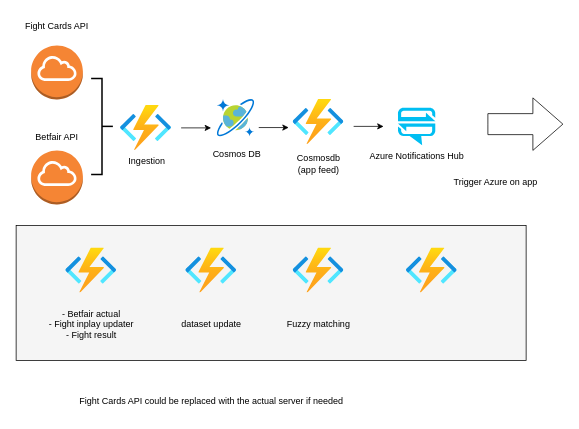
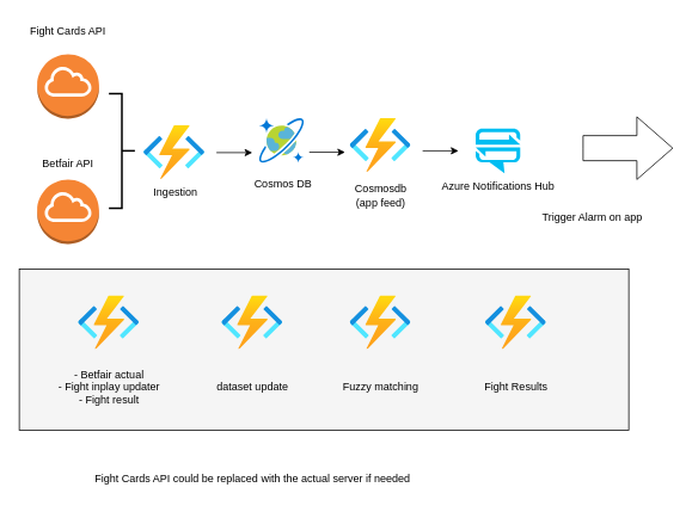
- <mxCell id="20" value="Trigger Azure on app" style="text;html=1;align=center;verticalAlign=middle;resizable=0;points=[];autosize=1;strokeColor=none;fillColor=none;" vertex="1" parent="1"><mxGeometry x="590" y="228" width="140" height="30" as="geometry" /></mxCell>
+ <mxCell id="20" value="Trigger Alarm on app" style="text;html=1;align=center;verticalAlign=middle;resizable=0;points=[];autosize=1;strokeColor=none;fillColor=none;" vertex="1" parent="1"><mxGeometry x="590" y="228" width="140" height="30" as="geometry" /></mxCell>
+ <mxCell id="27" value="Fight Results" style="text;html=1;align=center;verticalAlign=middle;resizable=0;points=[];autosize=1;strokeColor=none;fillColor=none;" vertex="1" parent="1"><mxGeometry x="530" y="417" width="90" height="30" as="geometry" /></mxCell>
